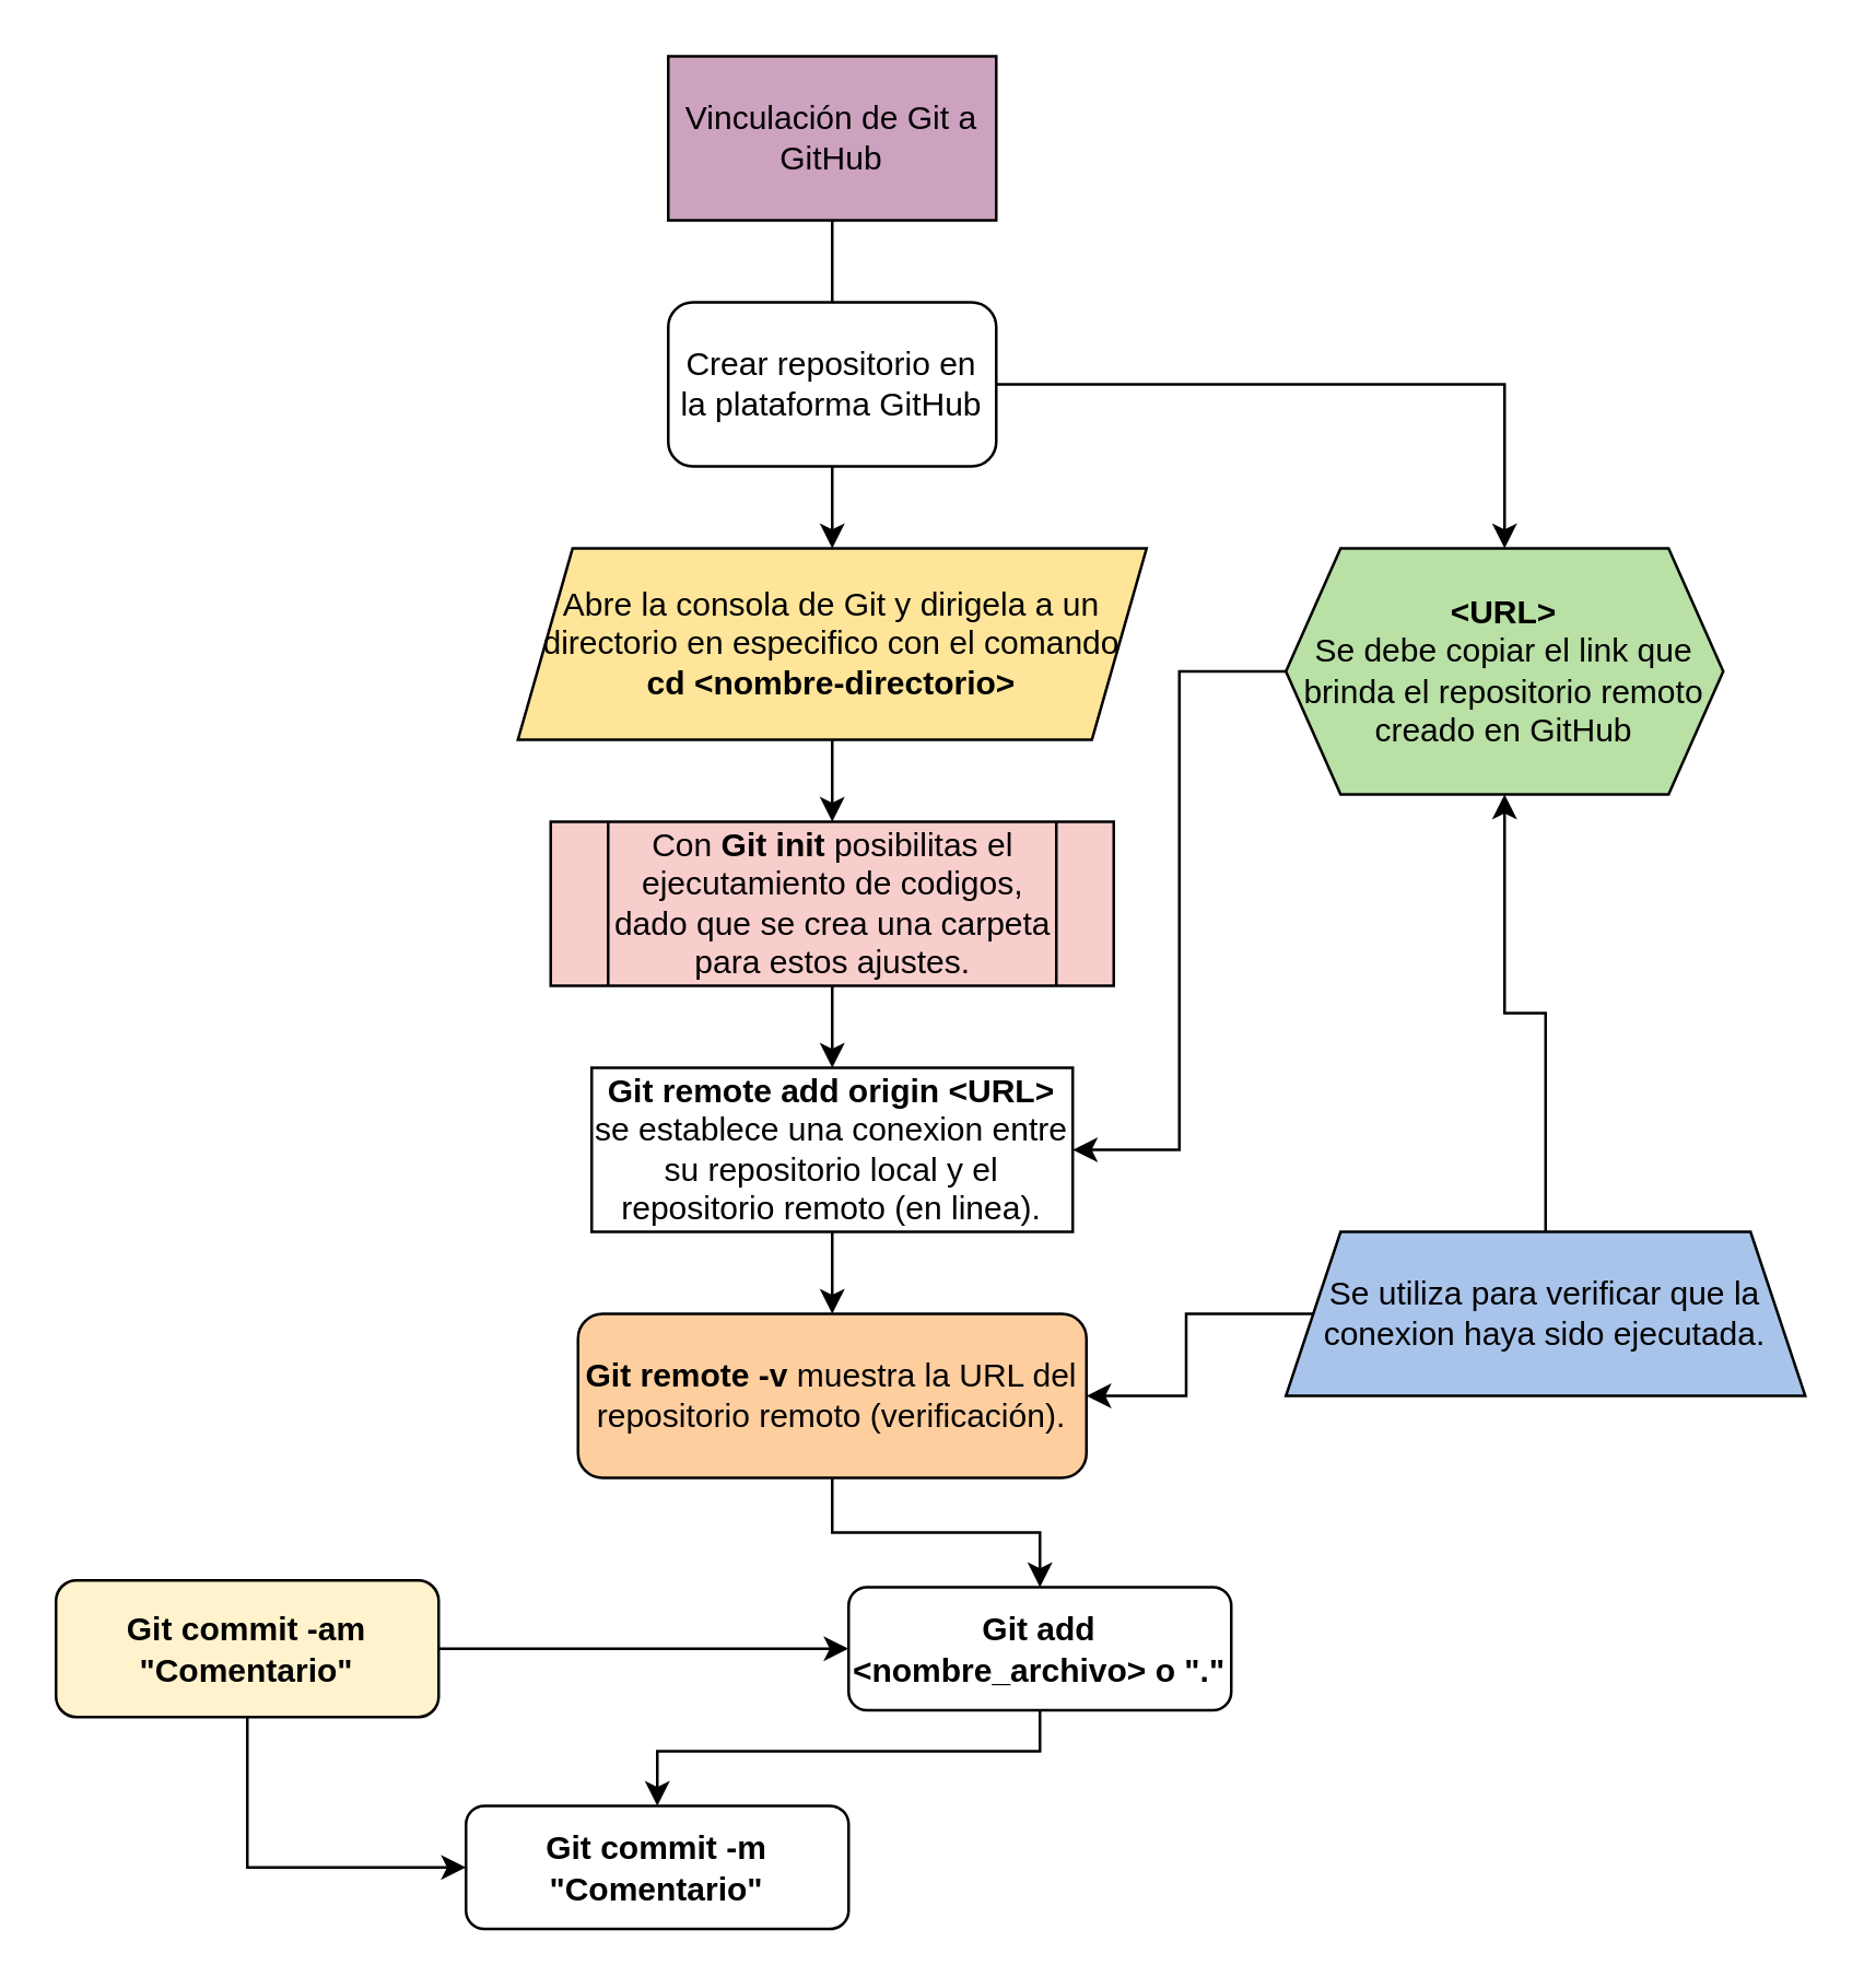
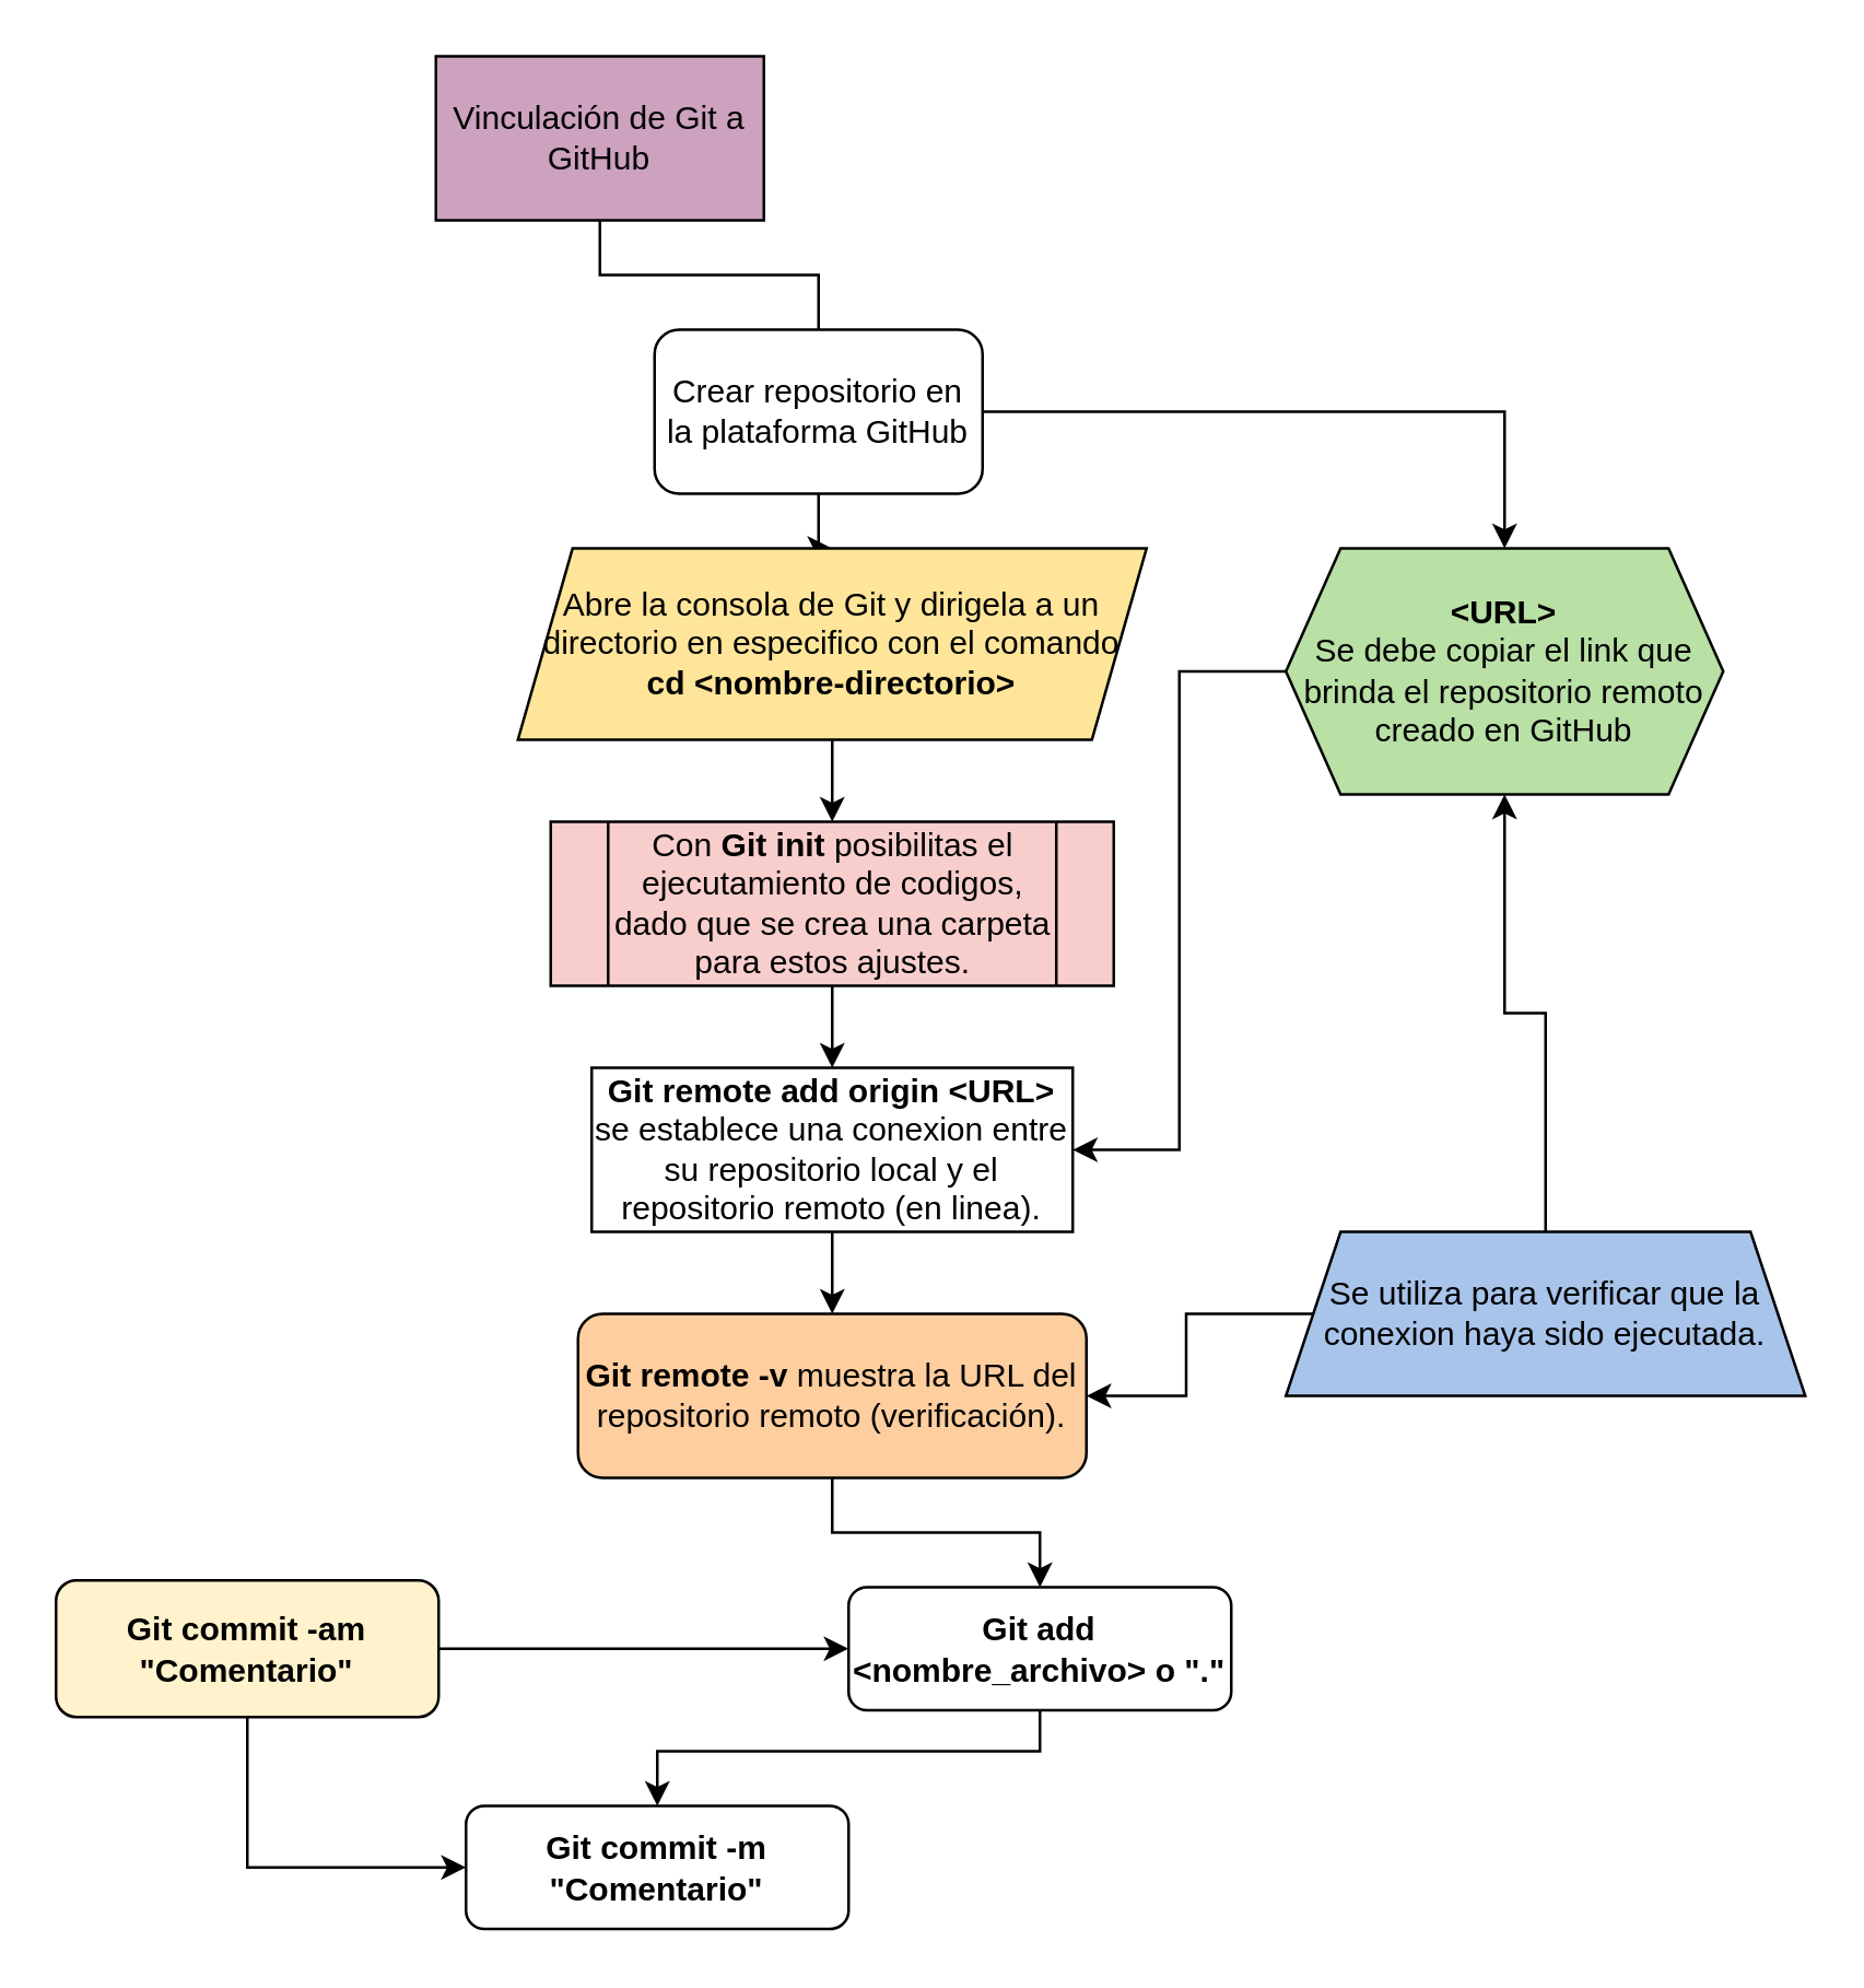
- <mxCell id="3" value="Vinculación de Git a GitHub" style="rounded=0;whiteSpace=wrap;html=1;fillColor=#CDA2BE;" vertex="1" parent="1"><mxGeometry x="244" y="20" width="120" height="60" as="geometry" /></mxCell>
+ <mxCell id="3" value="Vinculación de Git a GitHub" style="rounded=0;whiteSpace=wrap;html=1;fillColor=#CDA2BE;" vertex="1" parent="1"><mxGeometry x="159" y="20" width="120" height="60" as="geometry" /></mxCell>
- <mxCell id="6" value="Crear repositorio en la plataforma GitHub" style="rounded=1;whiteSpace=wrap;html=1;" vertex="1" parent="1"><mxGeometry x="244" y="110" width="120" height="60" as="geometry" /></mxCell>
+ <mxCell id="6" value="Crear repositorio en la plataforma GitHub" style="rounded=1;whiteSpace=wrap;html=1;" vertex="1" parent="1"><mxGeometry x="239" y="120" width="120" height="60" as="geometry" /></mxCell>
